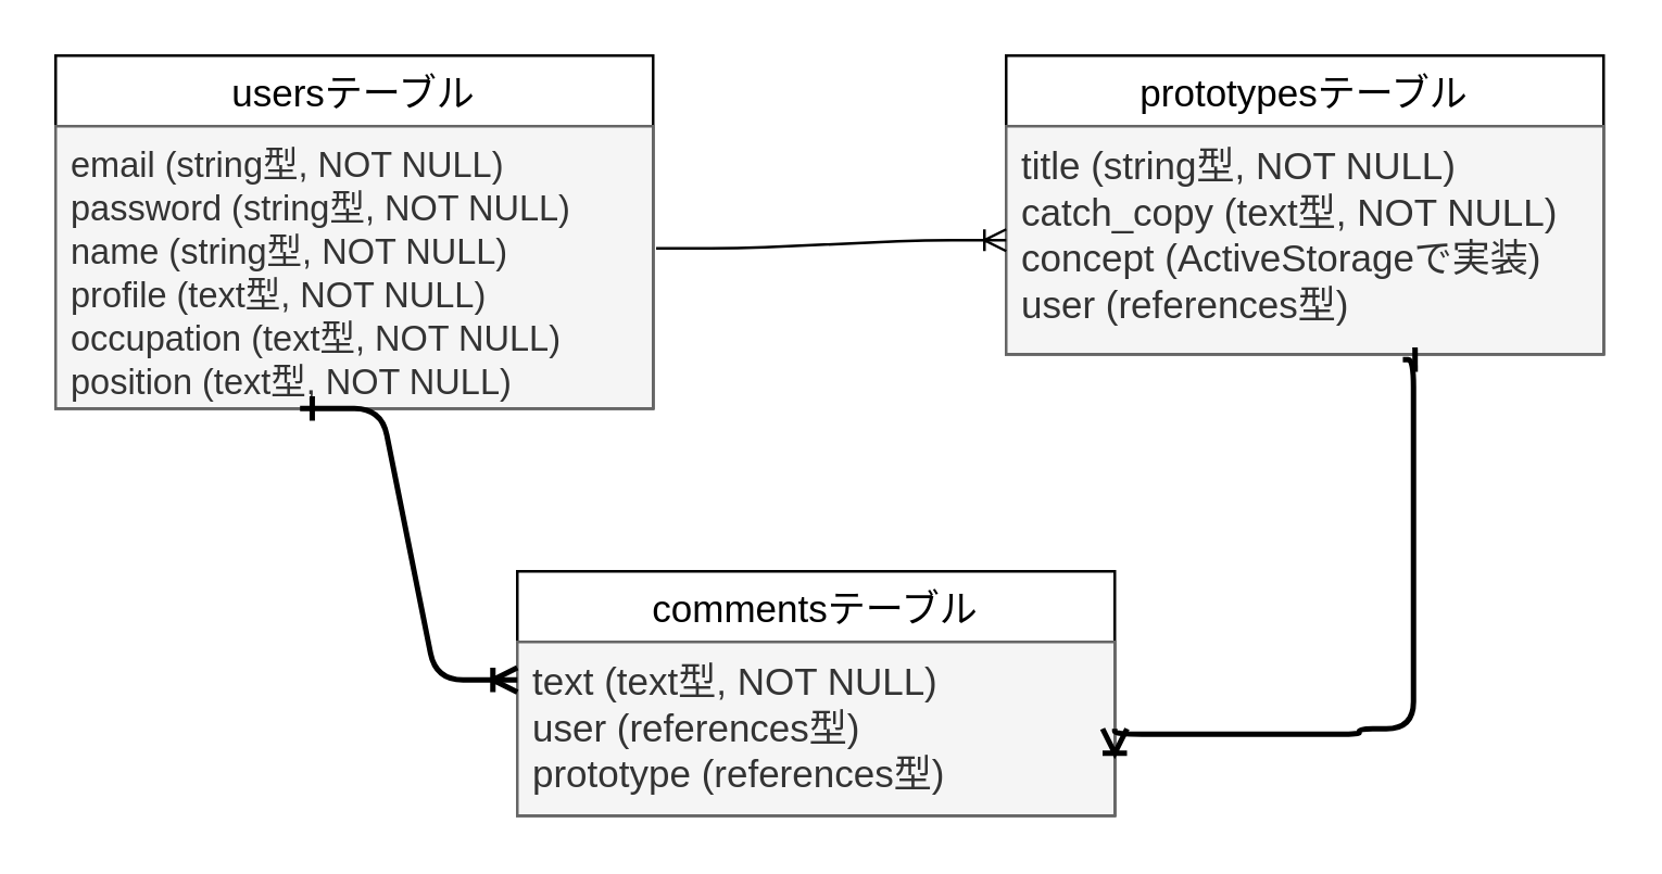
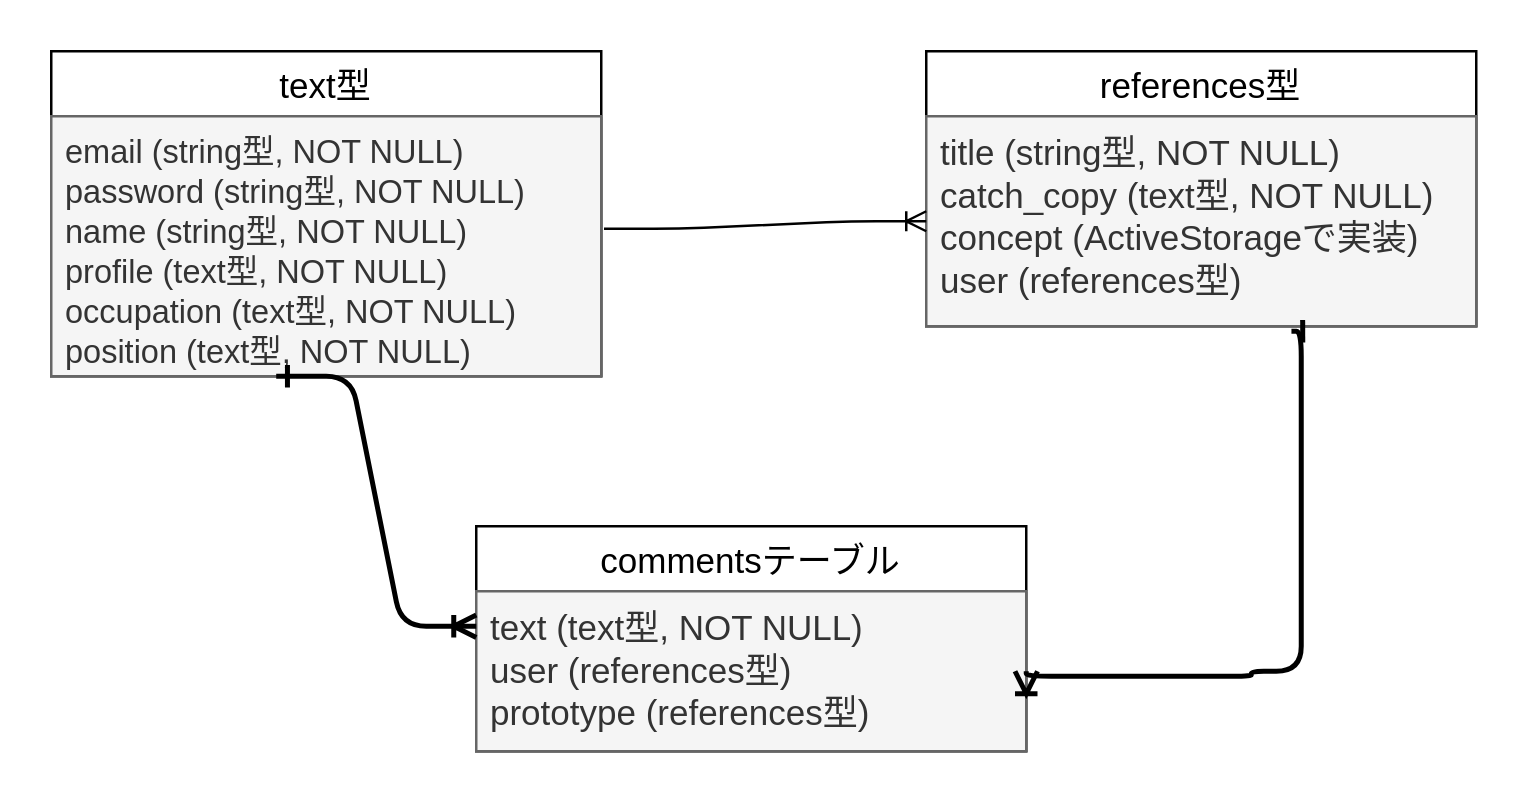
- <mxCell id="2" value="usersテーブル" style="swimlane;fontStyle=0;childLayout=stackLayout;horizontal=1;startSize=26;horizontalStack=0;resizeParent=1;resizeParentMax=0;resizeLast=0;collapsible=1;marginBottom=0;align=center;fontSize=14;" vertex="1" parent="1"><mxGeometry x="20" y="20" width="220" height="130" as="geometry" /></mxCell>
+ <mxCell id="2" value="text型" style="swimlane;fontStyle=0;childLayout=stackLayout;horizontal=1;startSize=26;horizontalStack=0;resizeParent=1;resizeParentMax=0;resizeLast=0;collapsible=1;marginBottom=0;align=center;fontSize=14;" vertex="1" parent="1"><mxGeometry x="20" y="20" width="220" height="130" as="geometry" /></mxCell>
- <mxCell id="4" value="prototypesテーブル" style="swimlane;fontStyle=0;childLayout=stackLayout;horizontal=1;startSize=26;horizontalStack=0;resizeParent=1;resizeParentMax=0;resizeLast=0;collapsible=1;marginBottom=0;align=center;fontSize=14;" vertex="1" parent="1"><mxGeometry x="370" y="20" width="220" height="110" as="geometry" /></mxCell>
+ <mxCell id="4" value="references型" style="swimlane;fontStyle=0;childLayout=stackLayout;horizontal=1;startSize=26;horizontalStack=0;resizeParent=1;resizeParentMax=0;resizeLast=0;collapsible=1;marginBottom=0;align=center;fontSize=14;" vertex="1" parent="1"><mxGeometry x="370" y="20" width="220" height="110" as="geometry" /></mxCell>
